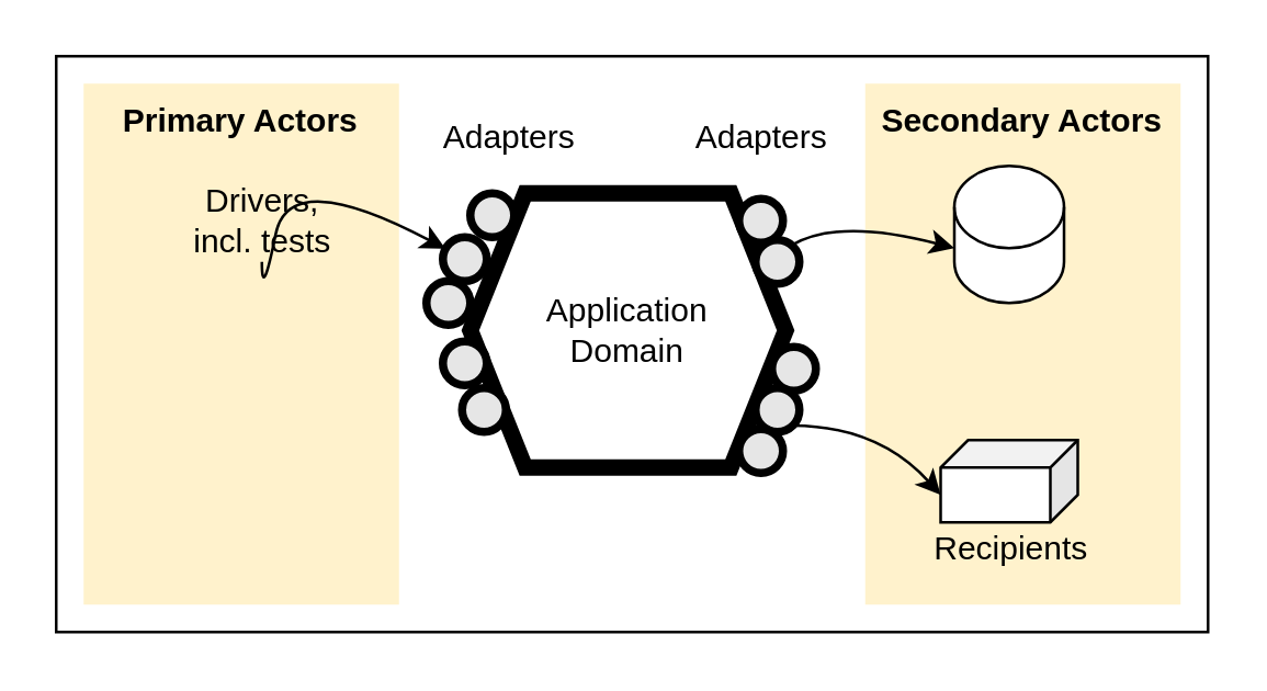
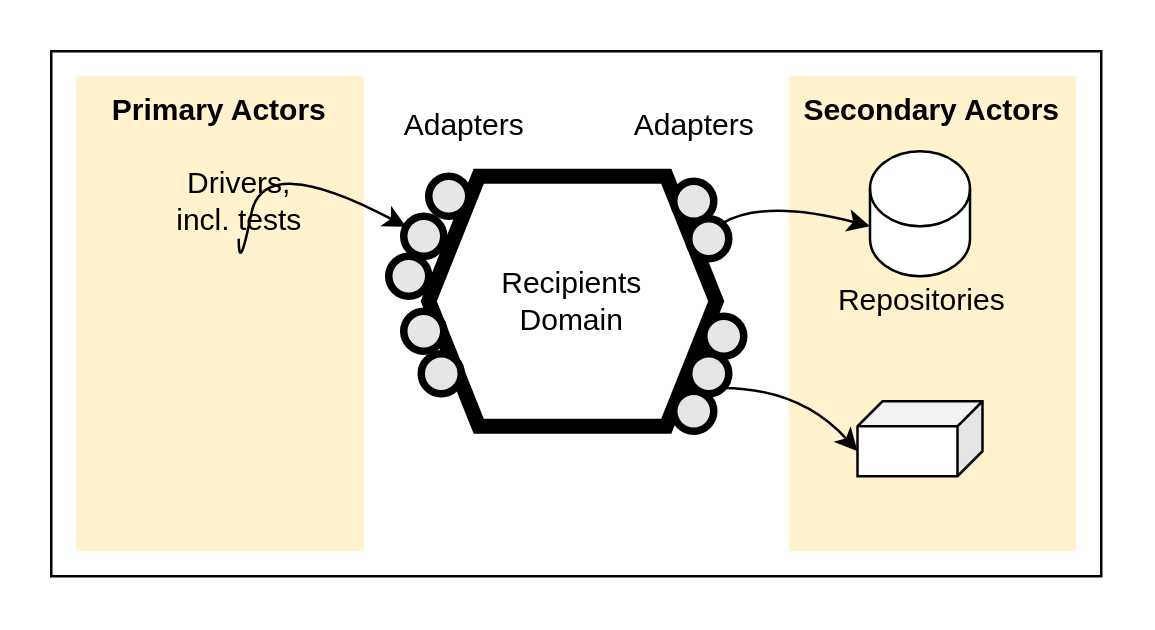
- <mxCell id="5" value="Application&lt;br&gt;Domain" style="shape=hexagon;perimeter=hexagonPerimeter2;whiteSpace=wrap;html=1;fixedSize=1;fontFamily=Arial;strokeWidth=6;" parent="1" vertex="1"><mxGeometry x="171" y="70" width="115" height="100" as="geometry" /></mxCell>
+ <mxCell id="5" value="Recipients&lt;br&gt;Domain" style="shape=hexagon;perimeter=hexagonPerimeter2;whiteSpace=wrap;html=1;fixedSize=1;fontFamily=Arial;strokeWidth=6;" parent="1" vertex="1"><mxGeometry x="171" y="70" width="115" height="100" as="geometry" /></mxCell>
+ <mxCell id="11" value="Repositories" style="text;html=1;resizable=0;autosize=1;align=center;verticalAlign=middle;points=[];fillColor=none;strokeColor=none;rounded=0;fontFamily=Arial;" parent="9" vertex="1"><mxGeometry y="50" width="80" height="20" as="geometry" /></mxCell>
- <mxCell id="15" value="Recipients" style="text;html=1;resizable=0;autosize=1;align=center;verticalAlign=middle;points=[];fillColor=none;strokeColor=none;rounded=0;fontFamily=Arial;" parent="13" vertex="1"><mxGeometry y="30" width="70" height="20" as="geometry" /></mxCell>
